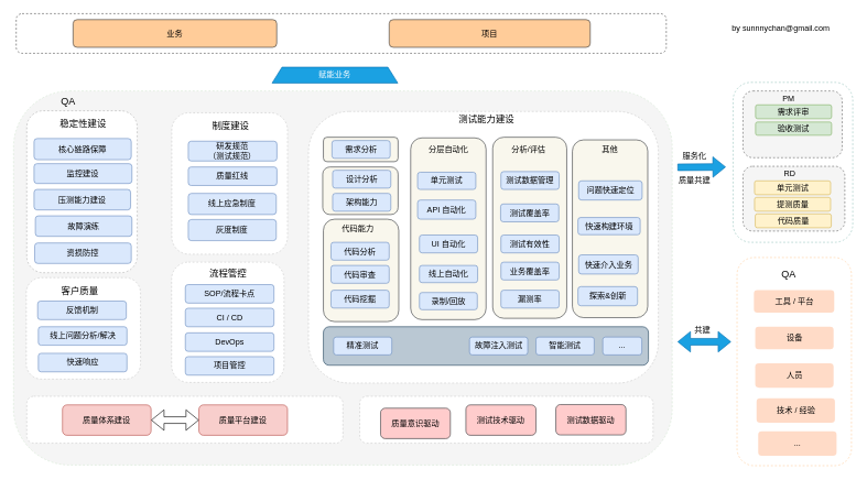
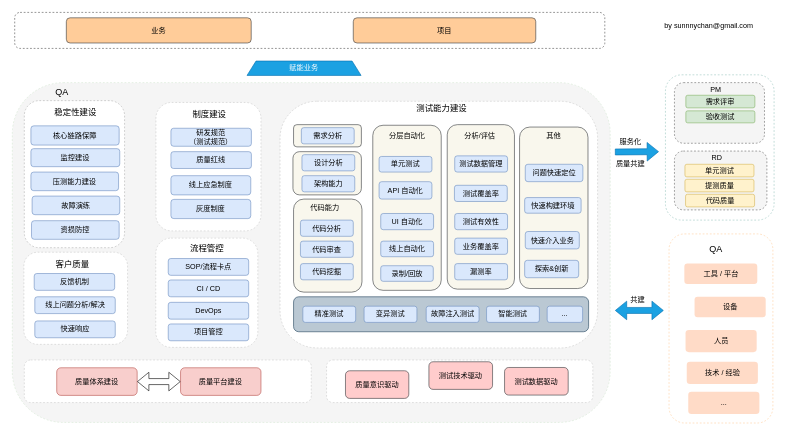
- <mxCell id="98" value="设备" style="rounded=1;whiteSpace=wrap;html=1;fillColor=#FFDBC7;strokeColor=none;" vertex="1" parent="1"><mxGeometry x="1141.5" y="493.75" width="118.5" height="34" as="geometry" /></mxCell>
+ <mxCell id="98" value="设备" style="rounded=1;whiteSpace=wrap;html=1;fillColor=#FFDBC7;strokeColor=none;" vertex="1" parent="1"><mxGeometry x="1156.5" y="493.75" width="118.5" height="34" as="geometry" /></mxCell>
+ <mxCell id="81" value="变异测试" style="rounded=1;whiteSpace=wrap;html=1;fillColor=#dae8fc;strokeColor=#6c8ebf;" vertex="1" parent="1"><mxGeometry x="606" y="509.38" width="88" height="27" as="geometry" /></mxCell>
- <mxCell id="91" value="测试技术驱动" style="rounded=1;whiteSpace=wrap;html=1;fillColor=#ffcccc;strokeColor=#36393d;" vertex="1" parent="1"><mxGeometry x="704" y="612" width="106" height="46" as="geometry" /></mxCell>
+ <mxCell id="91" value="测试技术驱动" style="rounded=1;whiteSpace=wrap;html=1;fillColor=#ffcccc;strokeColor=#36393d;" vertex="1" parent="1"><mxGeometry x="714" y="602" width="106" height="46" as="geometry" /></mxCell>
